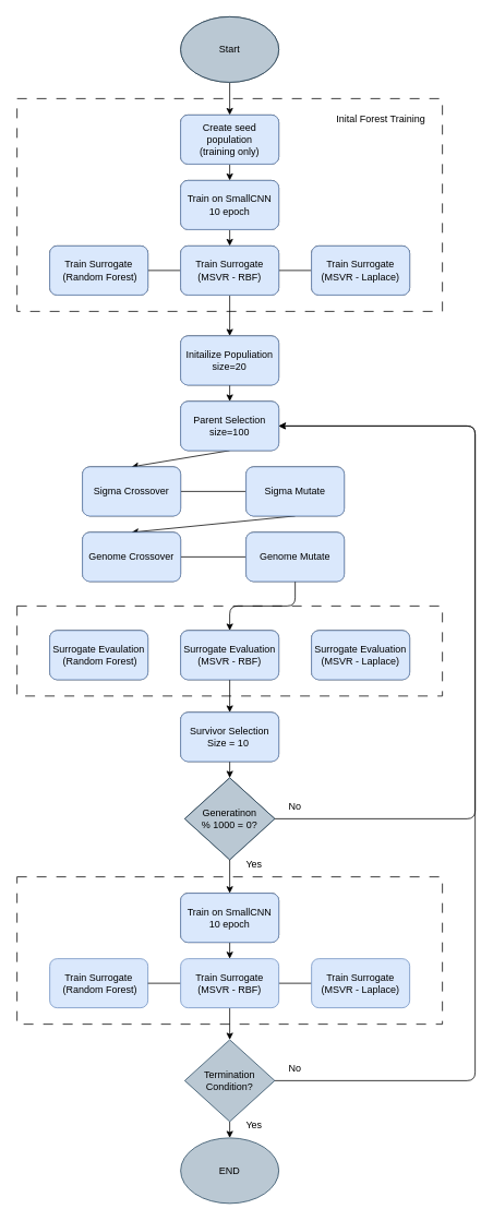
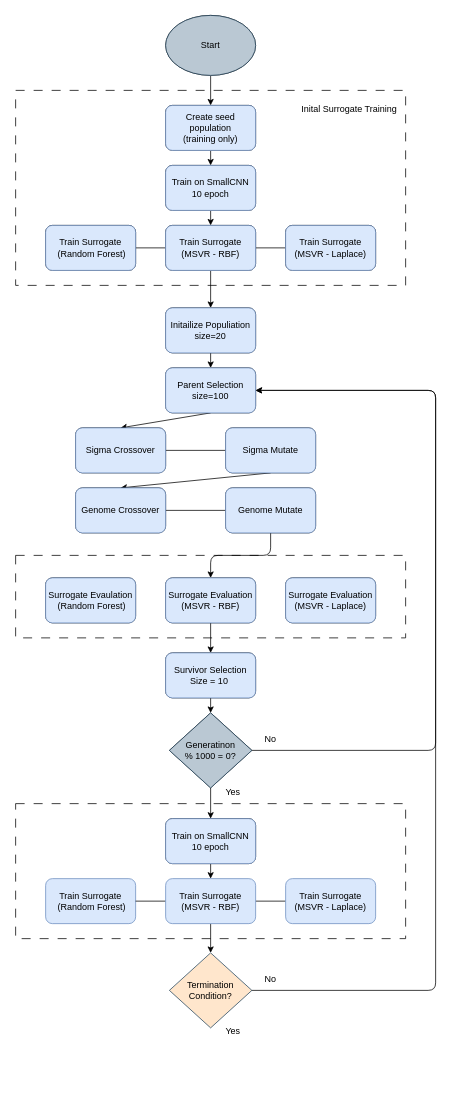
- <mxCell id="16" value="Inital Forest Training" style="text;html=1;strokeColor=none;fillColor=none;align=center;verticalAlign=middle;whiteSpace=wrap;rounded=0;" vertex="1" parent="1"><mxGeometry x="400" y="130" width="130" height="30" as="geometry" /></mxCell>
+ <mxCell id="16" value="Inital Surrogate Training" style="text;html=1;strokeColor=none;fillColor=none;align=center;verticalAlign=middle;whiteSpace=wrap;rounded=0;" vertex="1" parent="1"><mxGeometry x="400" y="130" width="130" height="30" as="geometry" /></mxCell>
- <mxCell id="48" value="Termination&lt;br&gt;Condition?" style="rhombus;whiteSpace=wrap;html=1;fillColor=#bac8d3;strokeColor=#23445d;" vertex="1" parent="1"><mxGeometry x="225" y="1270" width="110" height="100" as="geometry" /></mxCell>
+ <mxCell id="48" value="Termination&lt;br&gt;Condition?" style="rhombus;whiteSpace=wrap;html=1;fillColor=#ffe6cc;strokeColor=#23445d;" vertex="1" parent="1"><mxGeometry x="225" y="1270" width="110" height="100" as="geometry" /></mxCell>
- <mxCell id="47" value="" style="edgeStyle=orthogonalEdgeStyle;html=1;endArrow=classic;endFill=1;" edge="1" parent="1" source="48" target="50"><mxGeometry relative="1" as="geometry" /></mxCell>
- <mxCell id="50" value="END" style="ellipse;whiteSpace=wrap;html=1;fillColor=#bac8d3;strokeColor=#23445d;" vertex="1" parent="1"><mxGeometry x="220" y="1390" width="120" height="80" as="geometry" /></mxCell>
